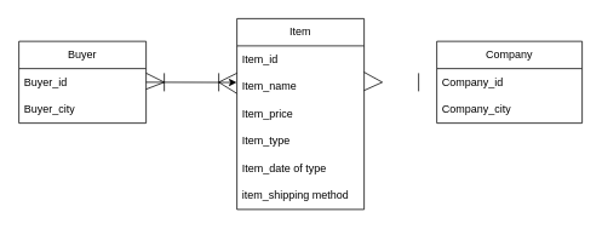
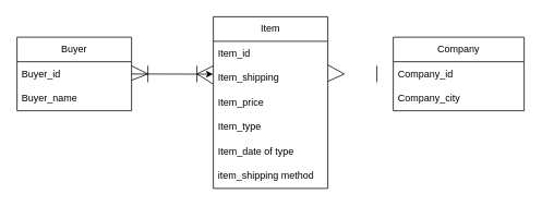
- <mxCell id="12" value="Item_name" style="text;strokeColor=none;fillColor=none;align=left;verticalAlign=middle;spacingLeft=4;spacingRight=4;overflow=hidden;points=[[0,0.5],[1,0.5]];portConstraint=eastwest;rotatable=0;whiteSpace=wrap;html=1;" parent="10" vertex="1"><mxGeometry y="60" width="140" height="30" as="geometry" /></mxCell>
+ <mxCell id="12" value="Item_shipping" style="text;strokeColor=none;fillColor=none;align=left;verticalAlign=middle;spacingLeft=4;spacingRight=4;overflow=hidden;points=[[0,0.5],[1,0.5]];portConstraint=eastwest;rotatable=0;whiteSpace=wrap;html=1;" parent="10" vertex="1"><mxGeometry y="60" width="140" height="30" as="geometry" /></mxCell>
- <mxCell id="5" value="Buyer_city" style="text;strokeColor=none;fillColor=none;align=left;verticalAlign=middle;spacingLeft=4;spacingRight=4;overflow=hidden;points=[[0,0.5],[1,0.5]];portConstraint=eastwest;rotatable=0;whiteSpace=wrap;html=1;" parent="2" vertex="1"><mxGeometry y="60" width="140" height="30" as="geometry" /></mxCell>
+ <mxCell id="5" value="Buyer_name" style="text;strokeColor=none;fillColor=none;align=left;verticalAlign=middle;spacingLeft=4;spacingRight=4;overflow=hidden;points=[[0,0.5],[1,0.5]];portConstraint=eastwest;rotatable=0;whiteSpace=wrap;html=1;" parent="2" vertex="1"><mxGeometry y="60" width="140" height="30" as="geometry" /></mxCell>
